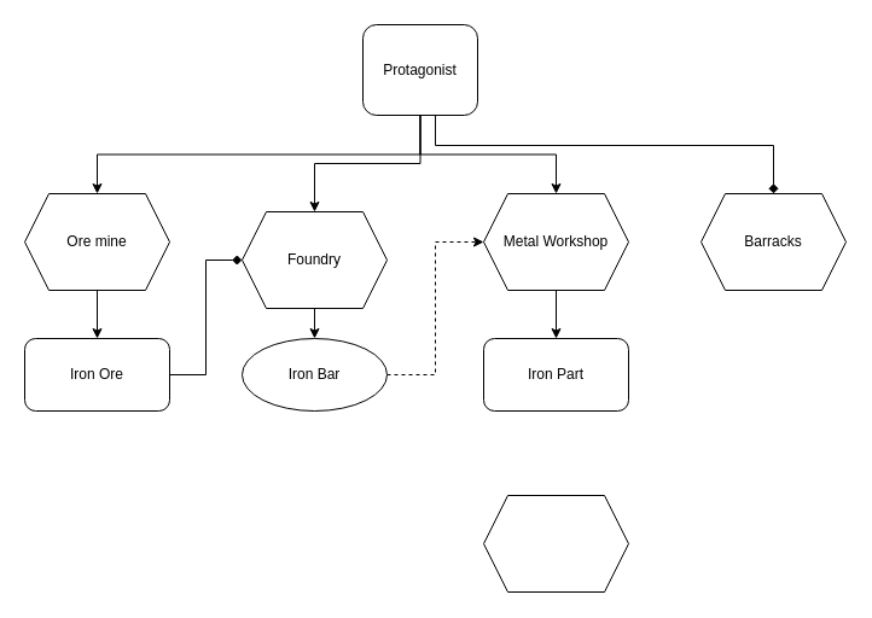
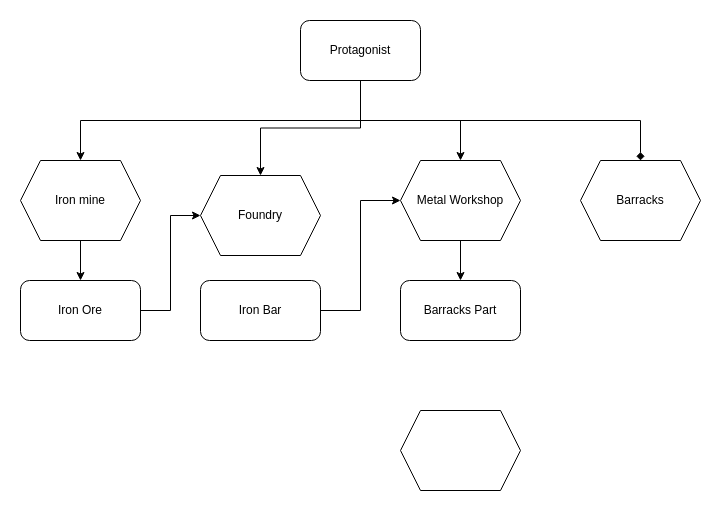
- <mxCell id="6" value="Protagonist" style="rounded=1;whiteSpace=wrap;html=1;" vertex="1" parent="1"><mxGeometry x="300" y="20" width="95" height="75" as="geometry" /></mxCell>
+ <mxCell id="6" value="Protagonist" style="rounded=1;whiteSpace=wrap;html=1;" vertex="1" parent="1"><mxGeometry x="300" y="20" width="120" height="60" as="geometry" /></mxCell>
- <mxCell id="8" value="Ore mine" style="shape=hexagon;perimeter=hexagonPerimeter2;whiteSpace=wrap;html=1;fixedSize=1;" vertex="1" parent="1"><mxGeometry x="20" y="160" width="120" height="80" as="geometry" /></mxCell>
+ <mxCell id="8" value="Iron mine" style="shape=hexagon;perimeter=hexagonPerimeter2;whiteSpace=wrap;html=1;fixedSize=1;" vertex="1" parent="1"><mxGeometry x="20" y="160" width="120" height="80" as="geometry" /></mxCell>
- <mxCell id="10" style="edgeStyle=orthogonalEdgeStyle;rounded=0;orthogonalLoop=1;jettySize=auto;html=1;exitX=1;exitY=0.5;exitDx=0;exitDy=0;entryX=0;entryY=0.5;entryDx=0;entryDy=0;endArrow=diamond;" edge="1" parent="1" source="11" target="13"><mxGeometry relative="1" as="geometry" /></mxCell>
+ <mxCell id="10" style="edgeStyle=orthogonalEdgeStyle;rounded=0;orthogonalLoop=1;jettySize=auto;html=1;exitX=1;exitY=0.5;exitDx=0;exitDy=0;entryX=0;entryY=0.5;entryDx=0;entryDy=0;" edge="1" parent="1" source="11" target="13"><mxGeometry relative="1" as="geometry" /></mxCell>
- <mxCell id="16" style="edgeStyle=orthogonalEdgeStyle;rounded=0;orthogonalLoop=1;jettySize=auto;html=1;entryX=0;entryY=0.5;entryDx=0;entryDy=0;dashed=1;" edge="1" parent="1" source="17" target="15"><mxGeometry relative="1" as="geometry" /></mxCell>
+ <mxCell id="16" style="edgeStyle=orthogonalEdgeStyle;rounded=0;orthogonalLoop=1;jettySize=auto;html=1;entryX=0;entryY=0.5;entryDx=0;entryDy=0;" edge="1" parent="1" source="17" target="15"><mxGeometry relative="1" as="geometry" /></mxCell>
- <mxCell id="12" style="edgeStyle=orthogonalEdgeStyle;rounded=0;orthogonalLoop=1;jettySize=auto;html=1;exitX=0.5;exitY=1;exitDx=0;exitDy=0;entryX=0.5;entryY=0;entryDx=0;entryDy=0;" edge="1" parent="1" source="13" target="17"><mxGeometry relative="1" as="geometry" /></mxCell>
- <mxCell id="17" value="Iron Bar" style="ellipse;whiteSpace=wrap;html=1;" vertex="1" parent="1"><mxGeometry x="200" y="280" width="120" height="60" as="geometry" /></mxCell>
+ <mxCell id="17" value="Iron Bar" style="rounded=1;whiteSpace=wrap;html=1;" vertex="1" parent="1"><mxGeometry x="200" y="280" width="120" height="60" as="geometry" /></mxCell>
- <mxCell id="18" value="Iron Part" style="rounded=1;whiteSpace=wrap;html=1;" vertex="1" parent="1"><mxGeometry x="400" y="280" width="120" height="60" as="geometry" /></mxCell>
+ <mxCell id="18" value="Barracks Part" style="rounded=1;whiteSpace=wrap;html=1;" vertex="1" parent="1"><mxGeometry x="400" y="280" width="120" height="60" as="geometry" /></mxCell>
